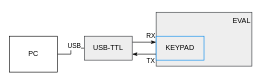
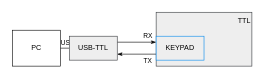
- <mxCell id="2" value="EVAL" style="rounded=0;whiteSpace=wrap;html=1;align=right;verticalAlign=top;fillColor=#eeeeee;strokeColor=#36393d;" vertex="1" parent="1"><mxGeometry x="260" y="20" width="160" height="90" as="geometry" /></mxCell>
+ <mxCell id="2" value="TTL" style="rounded=0;whiteSpace=wrap;html=1;align=right;verticalAlign=top;fillColor=#eeeeee;strokeColor=#36393d;" vertex="1" parent="1"><mxGeometry x="260" y="20" width="160" height="90" as="geometry" /></mxCell>
- <mxCell id="8" value="USB-TTL" style="rounded=0;whiteSpace=wrap;html=1;fillColor=#eeeeee;strokeColor=#36393d;" vertex="1" parent="1"><mxGeometry x="140" y="60" width="80" height="40" as="geometry" /></mxCell>
+ <mxCell id="8" value="USB-TTL" style="rounded=0;whiteSpace=wrap;html=1;fillColor=#eeeeee;strokeColor=#36393d;" vertex="1" parent="1"><mxGeometry x="115" y="60" width="80" height="40" as="geometry" /></mxCell>
- <mxCell id="5" value="PC" style="rounded=0;whiteSpace=wrap;html=1;" vertex="1" parent="1"><mxGeometry x="15" y="60" width="80" height="60" as="geometry" /></mxCell>
+ <mxCell id="5" value="PC" style="rounded=0;whiteSpace=wrap;html=1;" vertex="1" parent="1"><mxGeometry x="20" y="50" width="80" height="60" as="geometry" /></mxCell>
